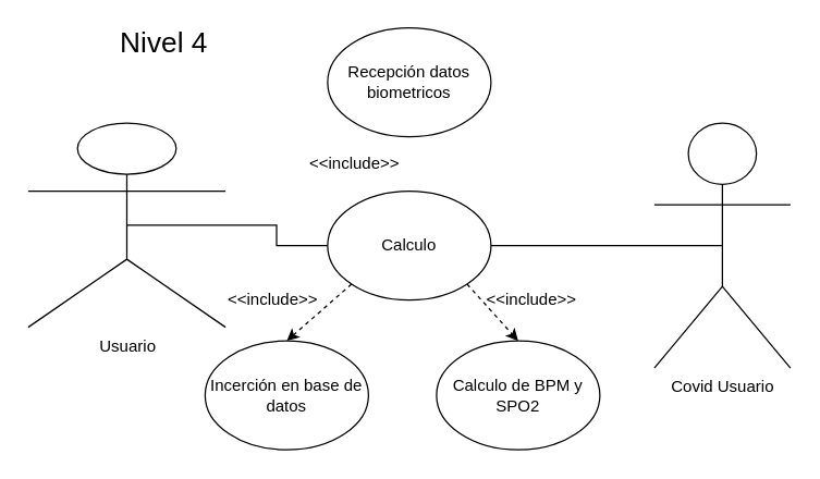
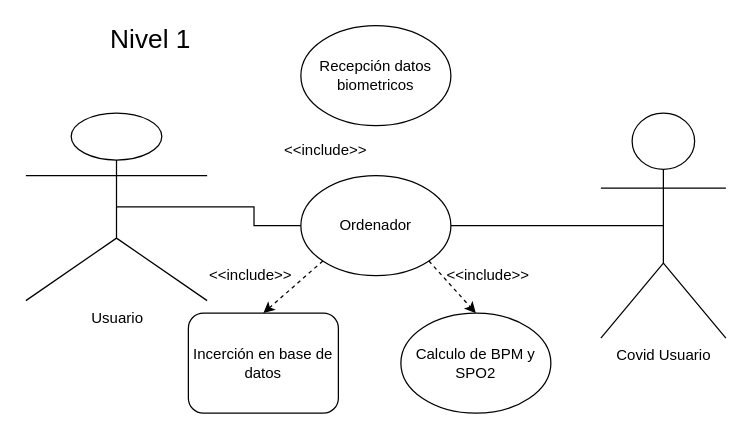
- <mxCell id="15" value="&lt;font style=&quot;font-size: 21px&quot;&gt;Nivel 4&lt;br&gt;&lt;/font&gt;" style="text;html=1;strokeColor=none;fillColor=none;align=center;verticalAlign=middle;whiteSpace=wrap;rounded=0;" vertex="1" parent="1"><mxGeometry x="70" y="20" width="100" height="20" as="geometry" /></mxCell>
+ <mxCell id="15" value="&lt;font style=&quot;font-size: 21px&quot;&gt;Nivel 1&lt;br&gt;&lt;/font&gt;" style="text;html=1;strokeColor=none;fillColor=none;align=center;verticalAlign=middle;whiteSpace=wrap;rounded=0;" vertex="1" parent="1"><mxGeometry x="70" y="20" width="100" height="20" as="geometry" /></mxCell>
- <mxCell id="8" value="Calculo" style="ellipse;whiteSpace=wrap;html=1;" vertex="1" parent="1"><mxGeometry x="240" y="140" width="120" height="80" as="geometry" /></mxCell>
+ <mxCell id="8" value="Ordenador" style="ellipse;whiteSpace=wrap;html=1;" vertex="1" parent="1"><mxGeometry x="240" y="140" width="120" height="80" as="geometry" /></mxCell>
- <mxCell id="9" value="Incerción en base de datos" style="ellipse;whiteSpace=wrap;html=1;" vertex="1" parent="1"><mxGeometry x="150" y="250" width="120" height="80" as="geometry" /></mxCell>
+ <mxCell id="9" value="Incerción en base de datos" style="whiteSpace=wrap;html=1;rounded=1;" vertex="1" parent="1"><mxGeometry x="150" y="250" width="120" height="80" as="geometry" /></mxCell>
